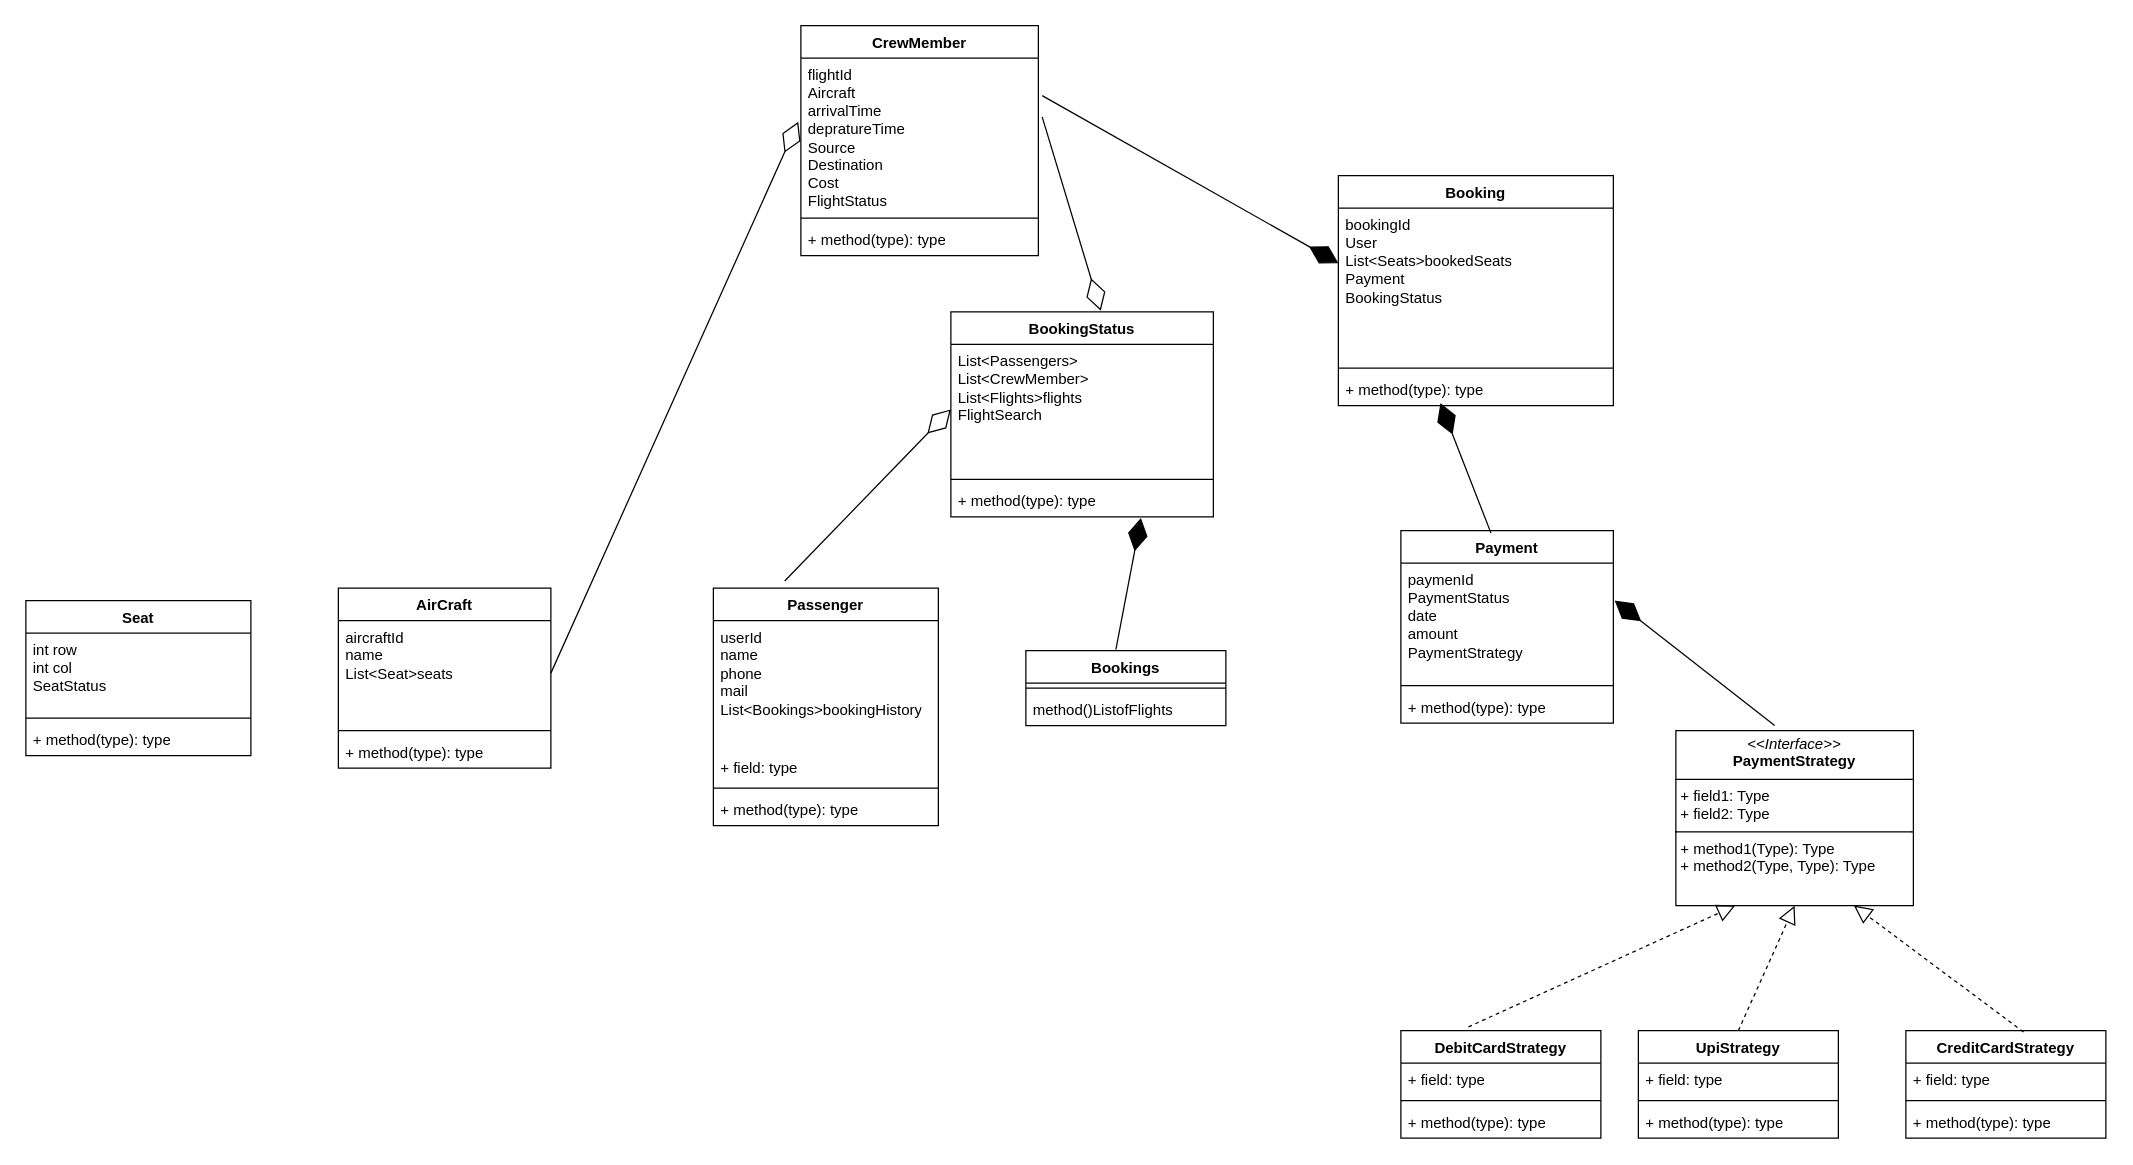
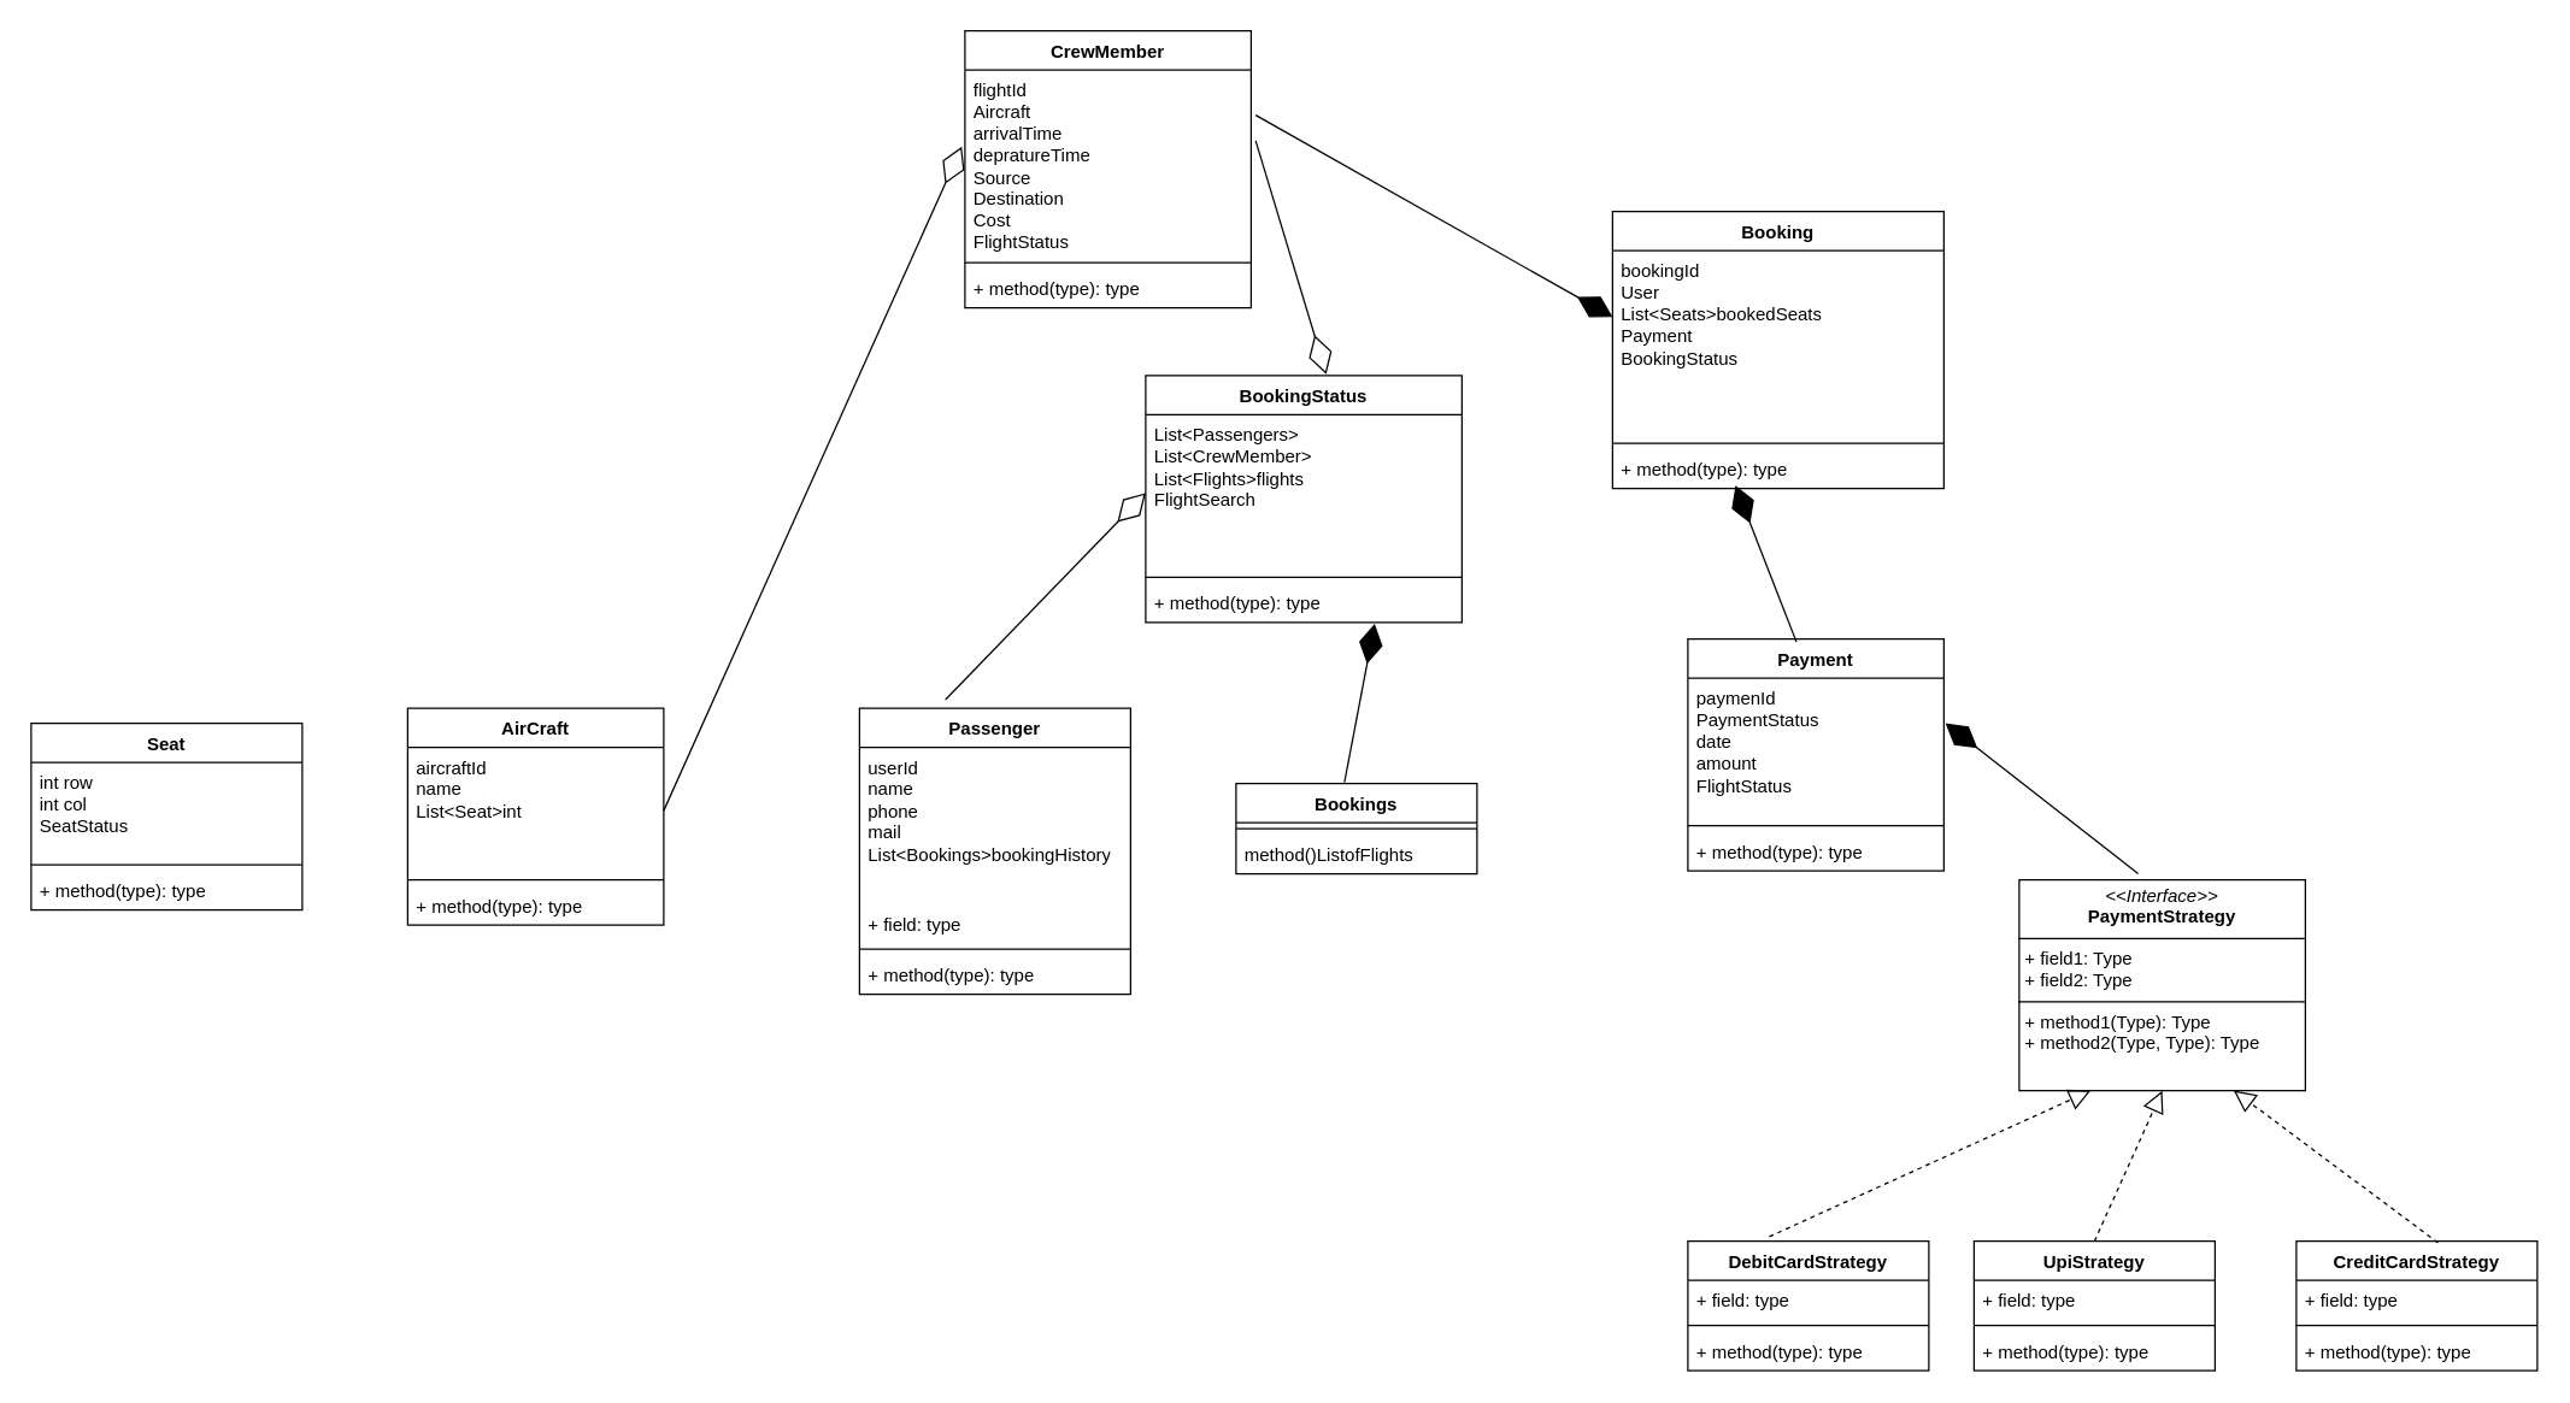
- <mxCell id="20" value="paymenId&lt;div&gt;PaymentStatus&lt;/div&gt;&lt;div&gt;date&lt;/div&gt;&lt;div&gt;amount&lt;br&gt;PaymentStrategy&lt;/div&gt;" style="text;strokeColor=none;fillColor=none;align=left;verticalAlign=top;spacingLeft=4;spacingRight=4;overflow=hidden;rotatable=0;points=[[0,0.5],[1,0.5]];portConstraint=eastwest;whiteSpace=wrap;html=1;" vertex="1" parent="19"><mxGeometry y="26" width="170" height="94" as="geometry" /></mxCell>
+ <mxCell id="20" value="paymenId&lt;div&gt;PaymentStatus&lt;/div&gt;&lt;div&gt;date&lt;/div&gt;&lt;div&gt;amount&lt;br&gt;FlightStatus&lt;/div&gt;" style="text;strokeColor=none;fillColor=none;align=left;verticalAlign=top;spacingLeft=4;spacingRight=4;overflow=hidden;rotatable=0;points=[[0,0.5],[1,0.5]];portConstraint=eastwest;whiteSpace=wrap;html=1;" vertex="1" parent="19"><mxGeometry y="26" width="170" height="94" as="geometry" /></mxCell>
- <mxCell id="8" value="aircraftId&lt;div&gt;name&lt;/div&gt;&lt;div&gt;&lt;span style=&quot;background-color: initial;&quot;&gt;List&amp;lt;Seat&amp;gt;seats&lt;/span&gt;&lt;div&gt;&lt;br&gt;&lt;/div&gt;&lt;/div&gt;" style="text;strokeColor=none;fillColor=none;align=left;verticalAlign=top;spacingLeft=4;spacingRight=4;overflow=hidden;rotatable=0;points=[[0,0.5],[1,0.5]];portConstraint=eastwest;whiteSpace=wrap;html=1;" vertex="1" parent="7"><mxGeometry y="26" width="170" height="84" as="geometry" /></mxCell>
+ <mxCell id="8" value="aircraftId&lt;div&gt;name&lt;/div&gt;&lt;div&gt;&lt;span style=&quot;background-color: initial;&quot;&gt;List&amp;lt;Seat&amp;gt;int&lt;/span&gt;&lt;div&gt;&lt;br&gt;&lt;/div&gt;&lt;/div&gt;" style="text;strokeColor=none;fillColor=none;align=left;verticalAlign=top;spacingLeft=4;spacingRight=4;overflow=hidden;rotatable=0;points=[[0,0.5],[1,0.5]];portConstraint=eastwest;whiteSpace=wrap;html=1;" vertex="1" parent="7"><mxGeometry y="26" width="170" height="84" as="geometry" /></mxCell>
